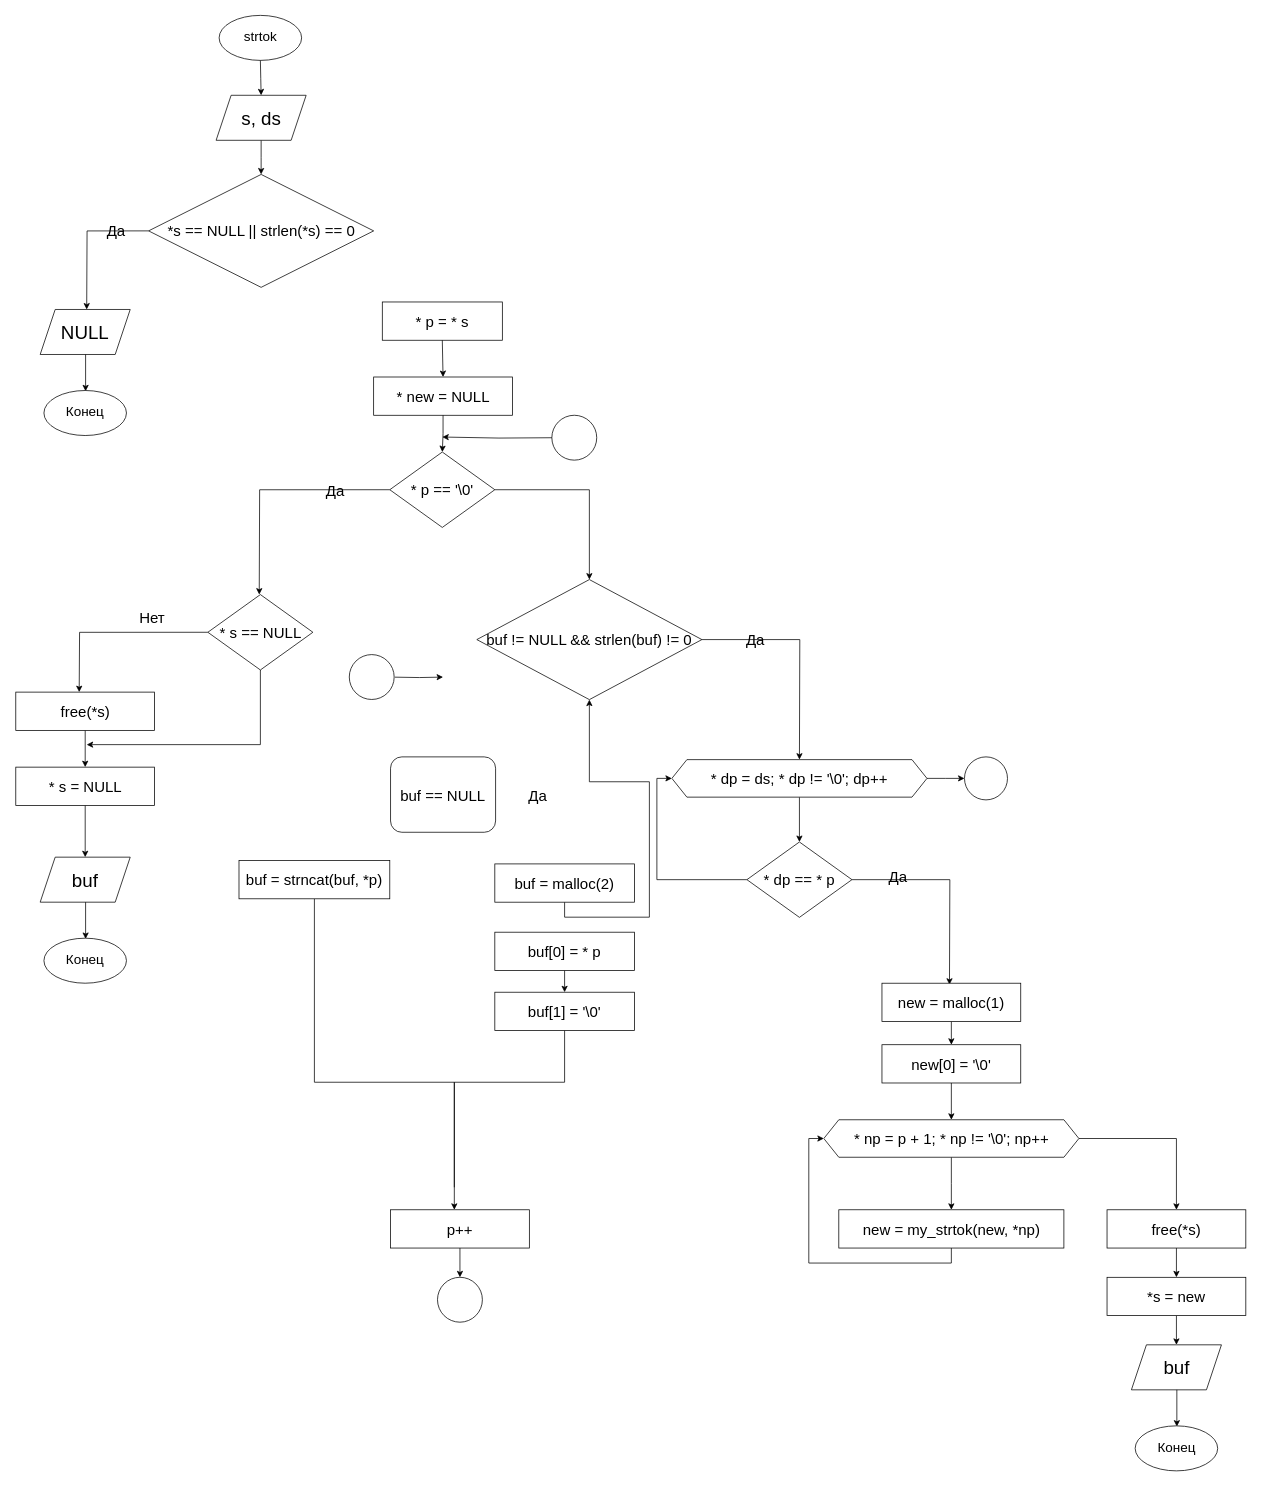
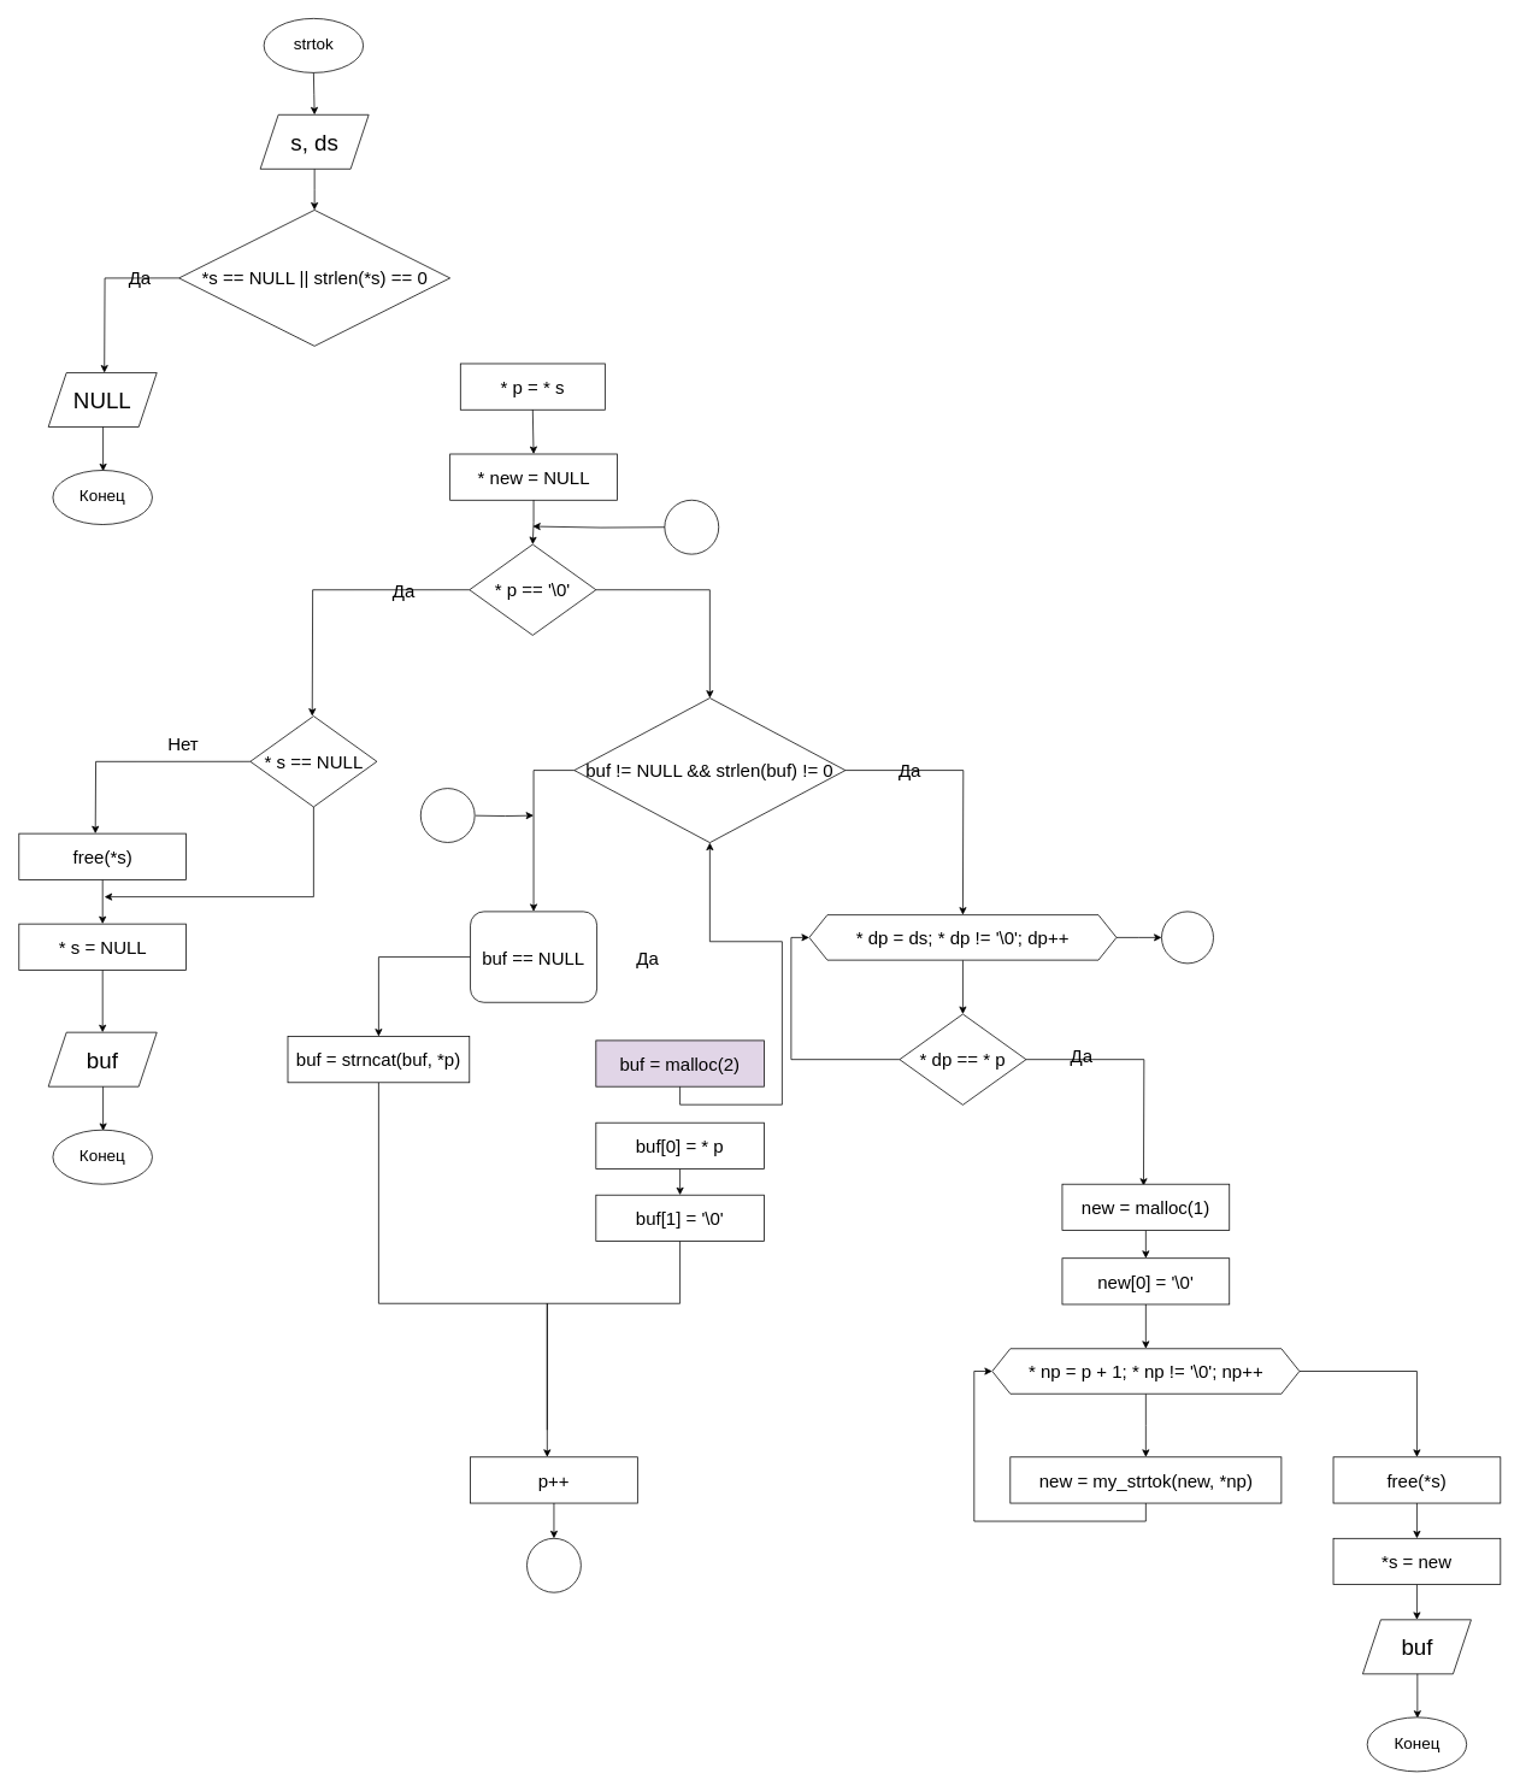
+ <mxCell id="30" style="edgeStyle=orthogonalEdgeStyle;rounded=0;orthogonalLoop=1;jettySize=auto;html=1;exitX=0;exitY=0.5;exitDx=0;exitDy=0;entryX=0.5;entryY=0;entryDx=0;entryDy=0;labelBackgroundColor=none;fontColor=default;" parent="1" source="32" target="61" edge="1"><mxGeometry relative="1" as="geometry"><mxPoint x="601.5" y="1008.33" as="targetPoint" /></mxGeometry></mxCell>
+ <mxCell id="60" style="edgeStyle=orthogonalEdgeStyle;rounded=0;orthogonalLoop=1;jettySize=auto;html=1;exitX=0;exitY=0.5;exitDx=0;exitDy=0;entryX=0.5;entryY=0;entryDx=0;entryDy=0;labelBackgroundColor=none;fontColor=default;" parent="1" source="61" target="64" edge="1"><mxGeometry relative="1" as="geometry"><mxPoint x="415" y="1242" as="targetPoint" /></mxGeometry></mxCell>
- <mxCell id="66" value="buf = malloc(2)" style="rounded=0;whiteSpace=wrap;html=1;fontSize=20;labelBackgroundColor=none;" parent="1" vertex="1"><mxGeometry x="659" y="1151" width="186" height="51" as="geometry" /></mxCell>
+ <mxCell id="66" value="buf = malloc(2)" style="rounded=0;whiteSpace=wrap;html=1;fontSize=20;labelBackgroundColor=none;fillColor=#e1d5e7;" parent="1" vertex="1"><mxGeometry x="659" y="1151" width="186" height="51" as="geometry" /></mxCell>
